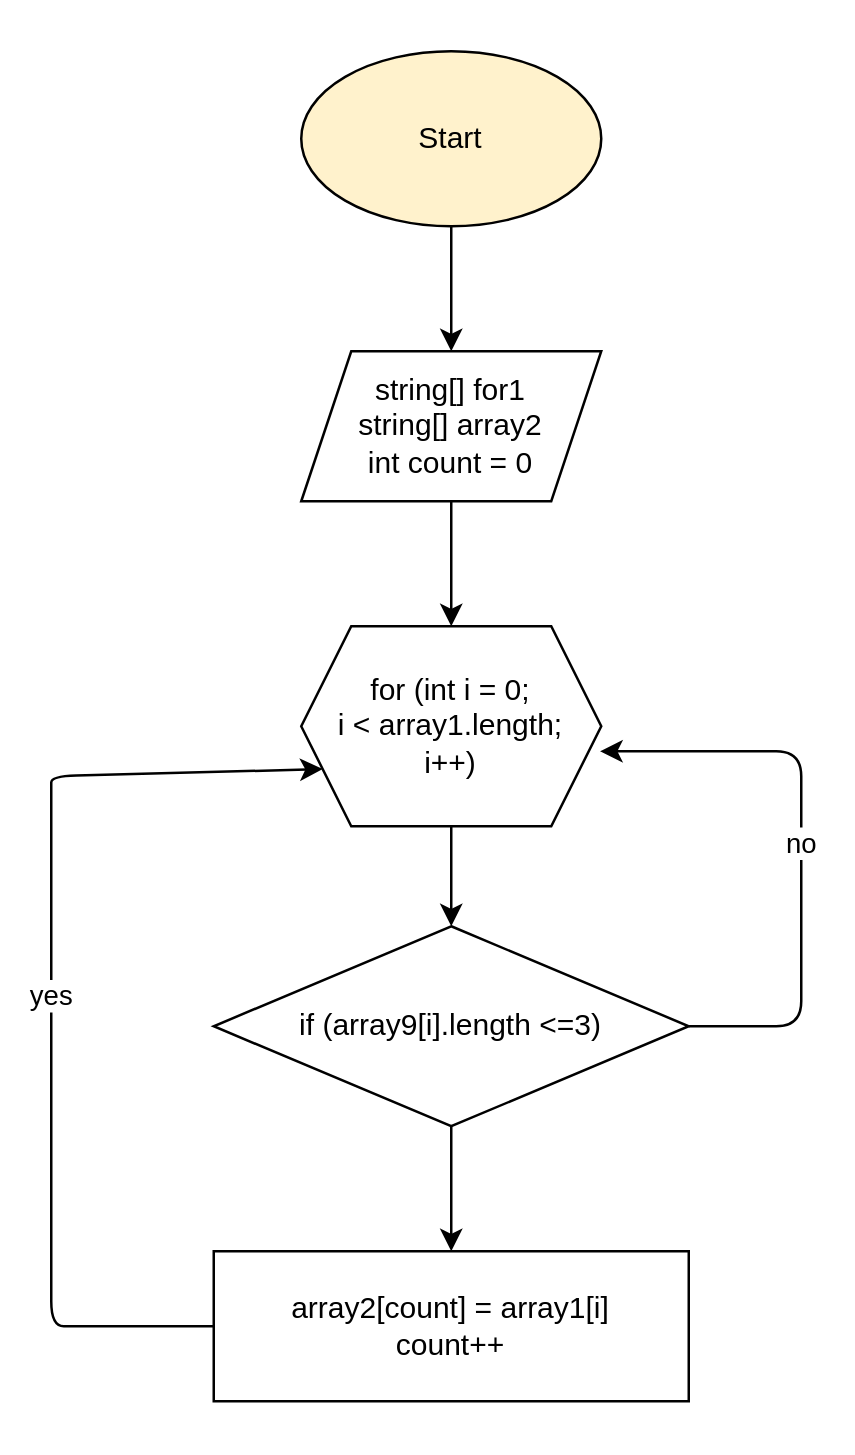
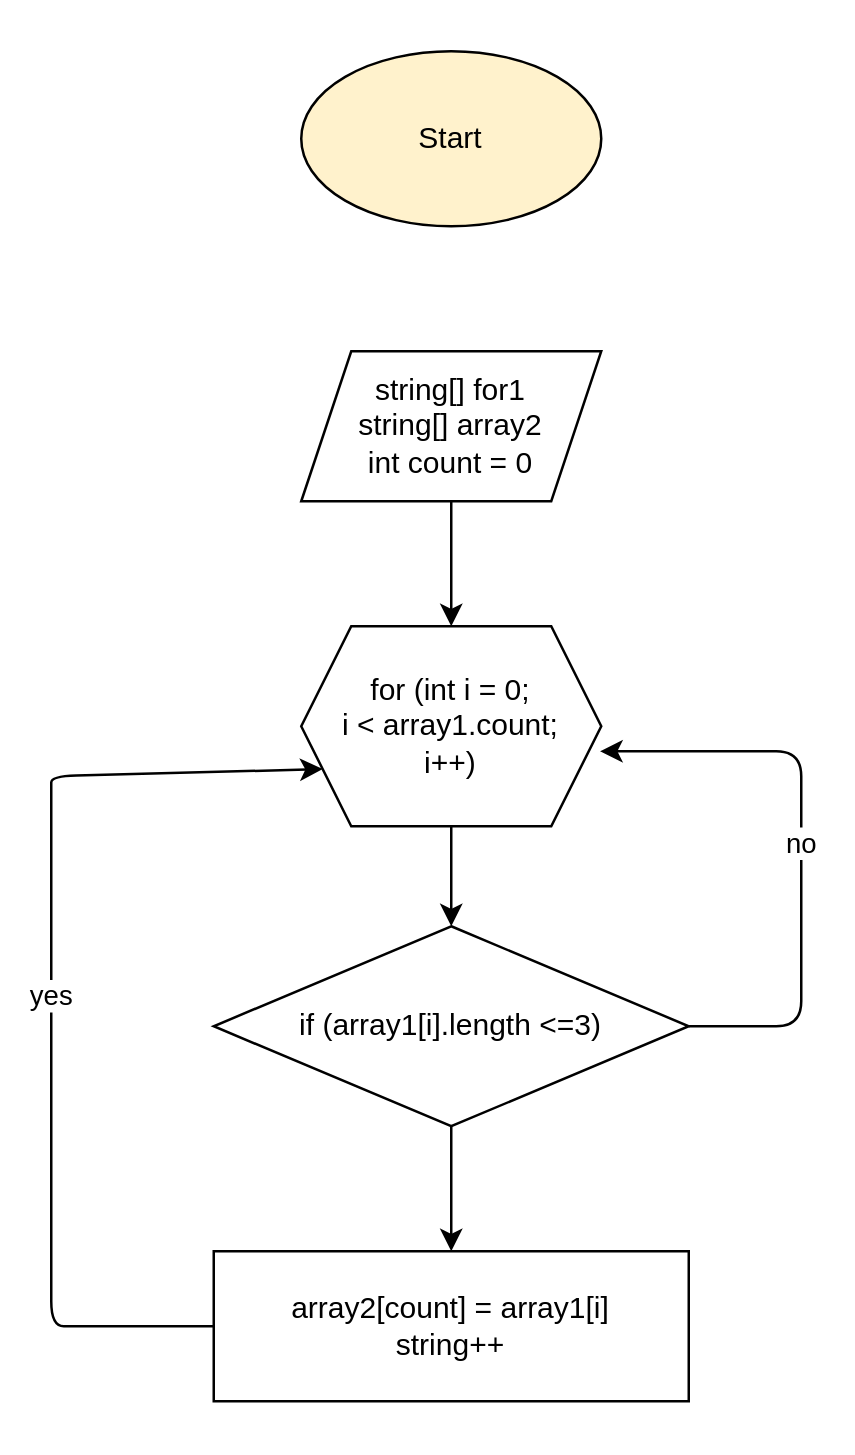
- <mxCell id="2" value="" style="edgeStyle=none;html=1;" edge="1" parent="1" source="3" target="5"><mxGeometry relative="1" as="geometry" /></mxCell>
- <mxCell id="7" value="for (int i = 0;&lt;br&gt;i &amp;lt; array1.length;&lt;br&gt;i++)" style="shape=hexagon;perimeter=hexagonPerimeter2;whiteSpace=wrap;html=1;fixedSize=1;" vertex="1" parent="1"><mxGeometry x="120" y="250" width="120" height="80" as="geometry" /></mxCell>
+ <mxCell id="7" value="for (int i = 0;&lt;br&gt;i &amp;lt; array1.count;&lt;br&gt;i++)" style="shape=hexagon;perimeter=hexagonPerimeter2;whiteSpace=wrap;html=1;fixedSize=1;" vertex="1" parent="1"><mxGeometry x="120" y="250" width="120" height="80" as="geometry" /></mxCell>
- <mxCell id="10" value="if (array9[i].length &amp;lt;=3)" style="rhombus;whiteSpace=wrap;html=1;" vertex="1" parent="1"><mxGeometry x="85" y="370" width="190" height="80" as="geometry" /></mxCell>
+ <mxCell id="10" value="if (array1[i].length &amp;lt;=3)" style="rhombus;whiteSpace=wrap;html=1;" vertex="1" parent="1"><mxGeometry x="85" y="370" width="190" height="80" as="geometry" /></mxCell>
- <mxCell id="12" value="array2[count] = array1[i]&lt;br&gt;count++" style="rounded=0;whiteSpace=wrap;html=1;" vertex="1" parent="1"><mxGeometry x="85" y="500" width="190" height="60" as="geometry" /></mxCell>
+ <mxCell id="12" value="array2[count] = array1[i]&lt;br&gt;string++" style="rounded=0;whiteSpace=wrap;html=1;" vertex="1" parent="1"><mxGeometry x="85" y="500" width="190" height="60" as="geometry" /></mxCell>
